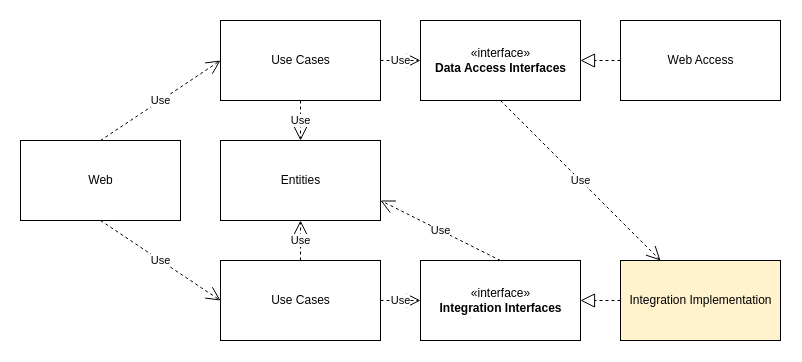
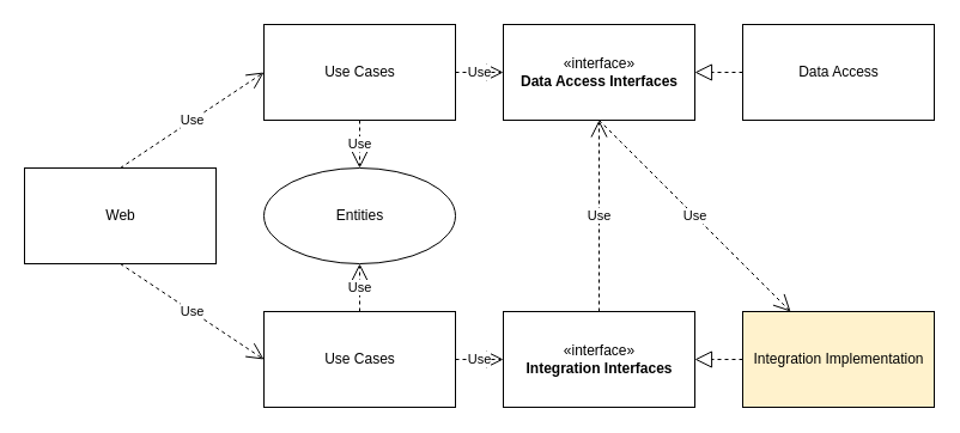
- <mxCell id="4" value="Web Access" style="html=1;" parent="1" vertex="1"><mxGeometry x="620" y="20" width="160" height="80" as="geometry" /></mxCell>
+ <mxCell id="4" value="Data Access" style="html=1;" parent="1" vertex="1"><mxGeometry x="620" y="20" width="160" height="80" as="geometry" /></mxCell>
- <mxCell id="5" value="Entities" style="html=1;" parent="1" vertex="1"><mxGeometry x="220" y="140" width="160" height="80" as="geometry" /></mxCell>
+ <mxCell id="5" value="Entities" style="ellipse;html=1;" parent="1" vertex="1"><mxGeometry x="220" y="140" width="160" height="80" as="geometry" /></mxCell>
- <mxCell id="19" value="Use" style="endArrow=open;endSize=12;dashed=1;html=1;exitX=0.5;exitY=0;exitDx=0;exitDy=0;entryX=1;entryY=0.75;entryDx=0;entryDy=0;" parent="1" source="13" target="5" edge="1"><mxGeometry width="160" relative="1" as="geometry"><mxPoint x="510" y="110" as="sourcePoint" /><mxPoint x="390" y="190" as="targetPoint" /></mxGeometry></mxCell>
+ <mxCell id="19" value="Use" style="endArrow=open;endSize=12;dashed=1;html=1;exitX=0.5;exitY=0;exitDx=0;exitDy=0;" parent="1" source="13" target="8" edge="1"><mxGeometry width="160" relative="1" as="geometry"><mxPoint x="510" y="110" as="sourcePoint" /><mxPoint x="390" y="190" as="targetPoint" /></mxGeometry></mxCell>
